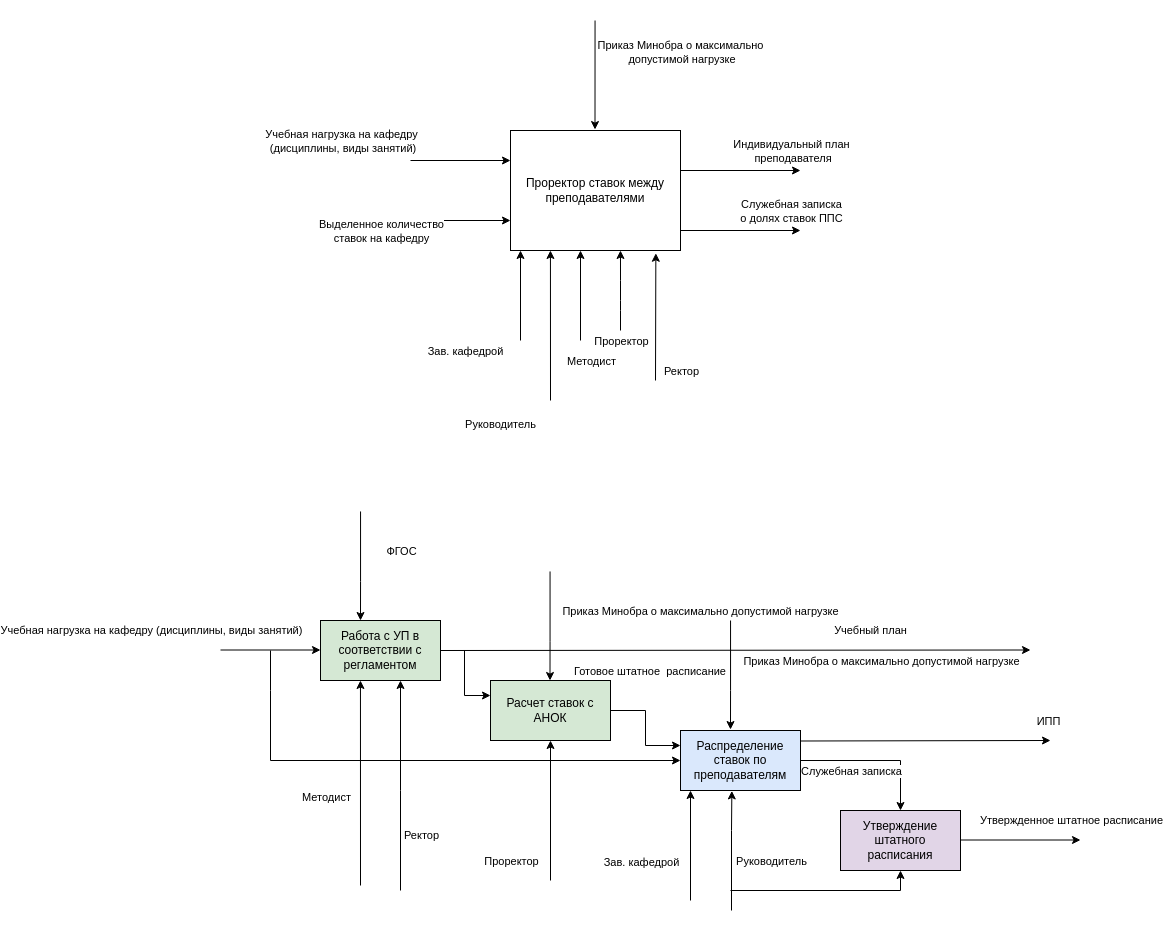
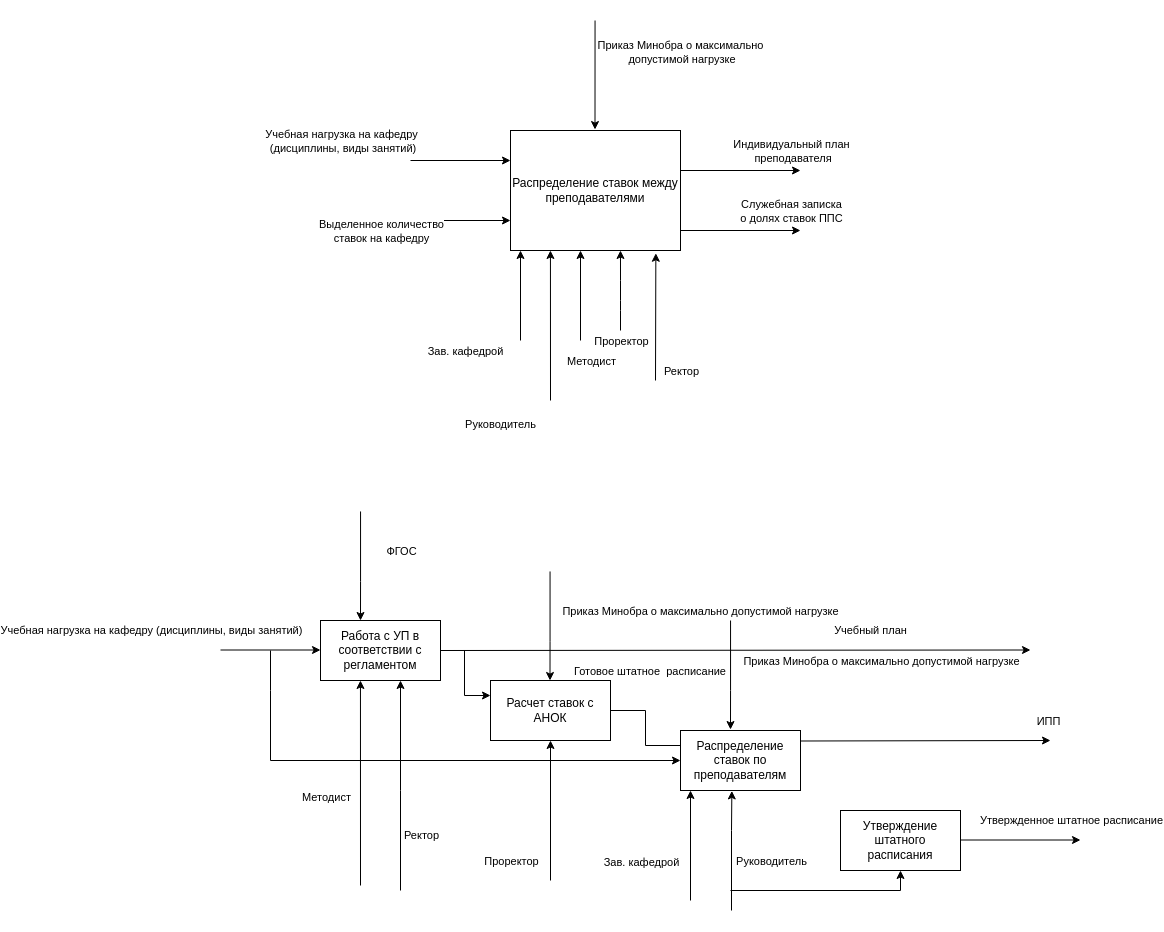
- <mxCell id="16" value="Проректор ставок между преподавателями" style="rounded=0;whiteSpace=wrap;html=1;" parent="1" vertex="1"><mxGeometry x="310" y="130" width="170" height="120" as="geometry" /></mxCell>
+ <mxCell id="16" value="Распределение ставок между преподавателями" style="rounded=0;whiteSpace=wrap;html=1;" parent="1" vertex="1"><mxGeometry x="310" y="130" width="170" height="120" as="geometry" /></mxCell>
- <mxCell id="17" value="Работа с УП в соответствии с регламентом" style="rounded=0;whiteSpace=wrap;html=1;fillColor=#d5e8d4;" parent="1" vertex="1"><mxGeometry x="120" y="620" width="120" height="60" as="geometry" /></mxCell>
+ <mxCell id="17" value="Работа с УП в соответствии с регламентом" style="rounded=0;whiteSpace=wrap;html=1;" parent="1" vertex="1"><mxGeometry x="120" y="620" width="120" height="60" as="geometry" /></mxCell>
- <mxCell id="20" value="Расчет ставок с АНОК" style="rounded=0;whiteSpace=wrap;html=1;fillColor=#d5e8d4;" parent="1" vertex="1"><mxGeometry x="290" y="680" width="120" height="60" as="geometry" /></mxCell>
+ <mxCell id="20" value="Расчет ставок с АНОК" style="rounded=0;whiteSpace=wrap;html=1;" parent="1" vertex="1"><mxGeometry x="290" y="680" width="120" height="60" as="geometry" /></mxCell>
- <mxCell id="18" style="edgeStyle=orthogonalEdgeStyle;rounded=0;orthogonalLoop=1;jettySize=auto;html=1;exitX=1;exitY=0.5;exitDx=0;exitDy=0;entryX=0;entryY=0.25;entryDx=0;entryDy=0;" parent="1" source="20" target="23" edge="1"><mxGeometry relative="1" as="geometry" /></mxCell>
+ <mxCell id="18" style="edgeStyle=orthogonalEdgeStyle;rounded=0;orthogonalLoop=1;jettySize=auto;html=1;exitX=1;exitY=0.5;exitDx=0;exitDy=0;entryX=0;entryY=0.25;entryDx=0;entryDy=0;endArrow=none;" parent="1" source="20" target="23" edge="1"><mxGeometry relative="1" as="geometry" /></mxCell>
- <mxCell id="23" value="Распределение ставок по преподавателям" style="rounded=0;whiteSpace=wrap;html=1;fillColor=#dae8fc;" parent="1" vertex="1"><mxGeometry x="480" y="730" width="120" height="60" as="geometry" /></mxCell>
+ <mxCell id="23" value="Распределение ставок по преподавателям" style="rounded=0;whiteSpace=wrap;html=1;" parent="1" vertex="1"><mxGeometry x="480" y="730" width="120" height="60" as="geometry" /></mxCell>
- <mxCell id="21" style="edgeStyle=orthogonalEdgeStyle;rounded=0;orthogonalLoop=1;jettySize=auto;html=1;exitX=1;exitY=0.5;exitDx=0;exitDy=0;entryX=0.5;entryY=0;entryDx=0;entryDy=0;" parent="1" source="23" target="24" edge="1"><mxGeometry relative="1" as="geometry" /></mxCell>
- <mxCell id="22" value="Служебная записка" style="edgeLabel;html=1;align=center;verticalAlign=middle;resizable=0;points=[];" parent="21" vertex="1" connectable="0"><mxGeometry x="-0.192" y="1" relative="1" as="geometry"><mxPoint x="-11" y="11" as="offset" /></mxGeometry></mxCell>
- <mxCell id="24" value="Утверждение штатного расписания" style="rounded=0;whiteSpace=wrap;html=1;fillColor=#e1d5e7;" parent="1" vertex="1"><mxGeometry x="640" y="810" width="120" height="60" as="geometry" /></mxCell>
+ <mxCell id="24" value="Утверждение штатного расписания" style="rounded=0;whiteSpace=wrap;html=1;" parent="1" vertex="1"><mxGeometry x="640" y="810" width="120" height="60" as="geometry" /></mxCell>
